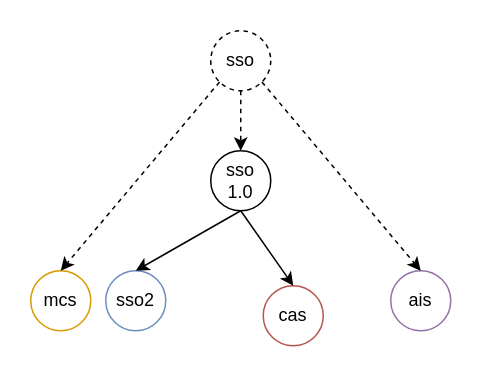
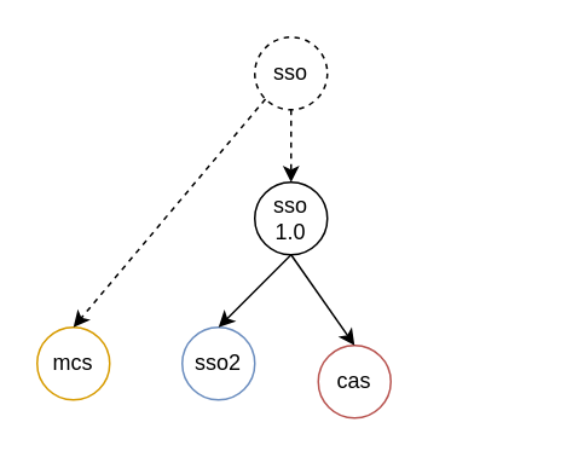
- <mxCell id="11" value="" style="endArrow=classic;html=1;exitX=1;exitY=1;exitDx=0;exitDy=0;entryX=0.5;entryY=0;entryDx=0;entryDy=0;dashed=1;" edge="1" parent="1" source="8" target="5"><mxGeometry width="50" height="50" relative="1" as="geometry"><mxPoint x="390" y="30" as="sourcePoint" /><mxPoint x="440" y="-20" as="targetPoint" /></mxGeometry></mxCell>
- <mxCell id="3" value="sso2" style="ellipse;whiteSpace=wrap;html=1;aspect=fixed;fillColor=#FFFFFF;strokeColor=#6c8ebf;" vertex="1" parent="1"><mxGeometry x="70" y="180" width="40" height="40" as="geometry" /></mxCell>
+ <mxCell id="3" value="sso2" style="ellipse;whiteSpace=wrap;html=1;aspect=fixed;fillColor=#FFFFFF;strokeColor=#6c8ebf;" vertex="1" parent="1"><mxGeometry x="100" y="180" width="40" height="40" as="geometry" /></mxCell>
- <mxCell id="5" value="ais" style="ellipse;whiteSpace=wrap;html=1;aspect=fixed;fillColor=#FFFFFF;strokeColor=#9673a6;" vertex="1" parent="1"><mxGeometry x="260" y="180" width="40" height="40" as="geometry" /></mxCell>
